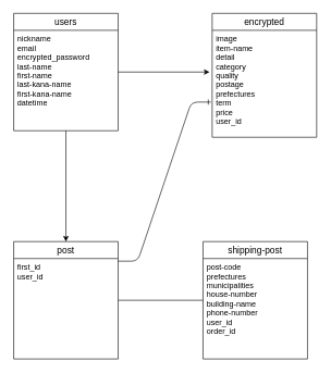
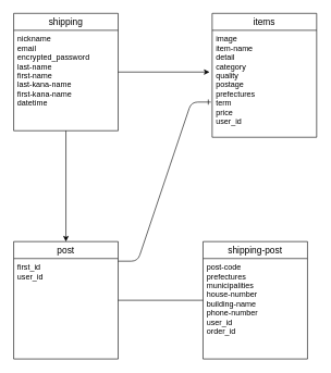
- <mxCell id="3" value="users" style="swimlane;fontStyle=0;childLayout=stackLayout;horizontal=1;startSize=26;horizontalStack=0;resizeParent=1;resizeParentMax=0;resizeLast=0;collapsible=1;marginBottom=0;align=center;fontSize=14;" vertex="1" parent="1"><mxGeometry x="20" y="20" width="160" height="180" as="geometry" /></mxCell>
+ <mxCell id="3" value="shipping" style="swimlane;fontStyle=0;childLayout=stackLayout;horizontal=1;startSize=26;horizontalStack=0;resizeParent=1;resizeParentMax=0;resizeLast=0;collapsible=1;marginBottom=0;align=center;fontSize=14;" vertex="1" parent="1"><mxGeometry x="20" y="20" width="160" height="180" as="geometry" /></mxCell>
- <mxCell id="5" value="encrypted" style="swimlane;fontStyle=0;childLayout=stackLayout;horizontal=1;startSize=26;horizontalStack=0;resizeParent=1;resizeParentMax=0;resizeLast=0;collapsible=1;marginBottom=0;align=center;fontSize=14;" vertex="1" parent="1"><mxGeometry x="324" y="20" width="160" height="190" as="geometry" /></mxCell>
+ <mxCell id="5" value="items" style="swimlane;fontStyle=0;childLayout=stackLayout;horizontal=1;startSize=26;horizontalStack=0;resizeParent=1;resizeParentMax=0;resizeLast=0;collapsible=1;marginBottom=0;align=center;fontSize=14;" vertex="1" parent="1"><mxGeometry x="324" y="20" width="160" height="190" as="geometry" /></mxCell>
